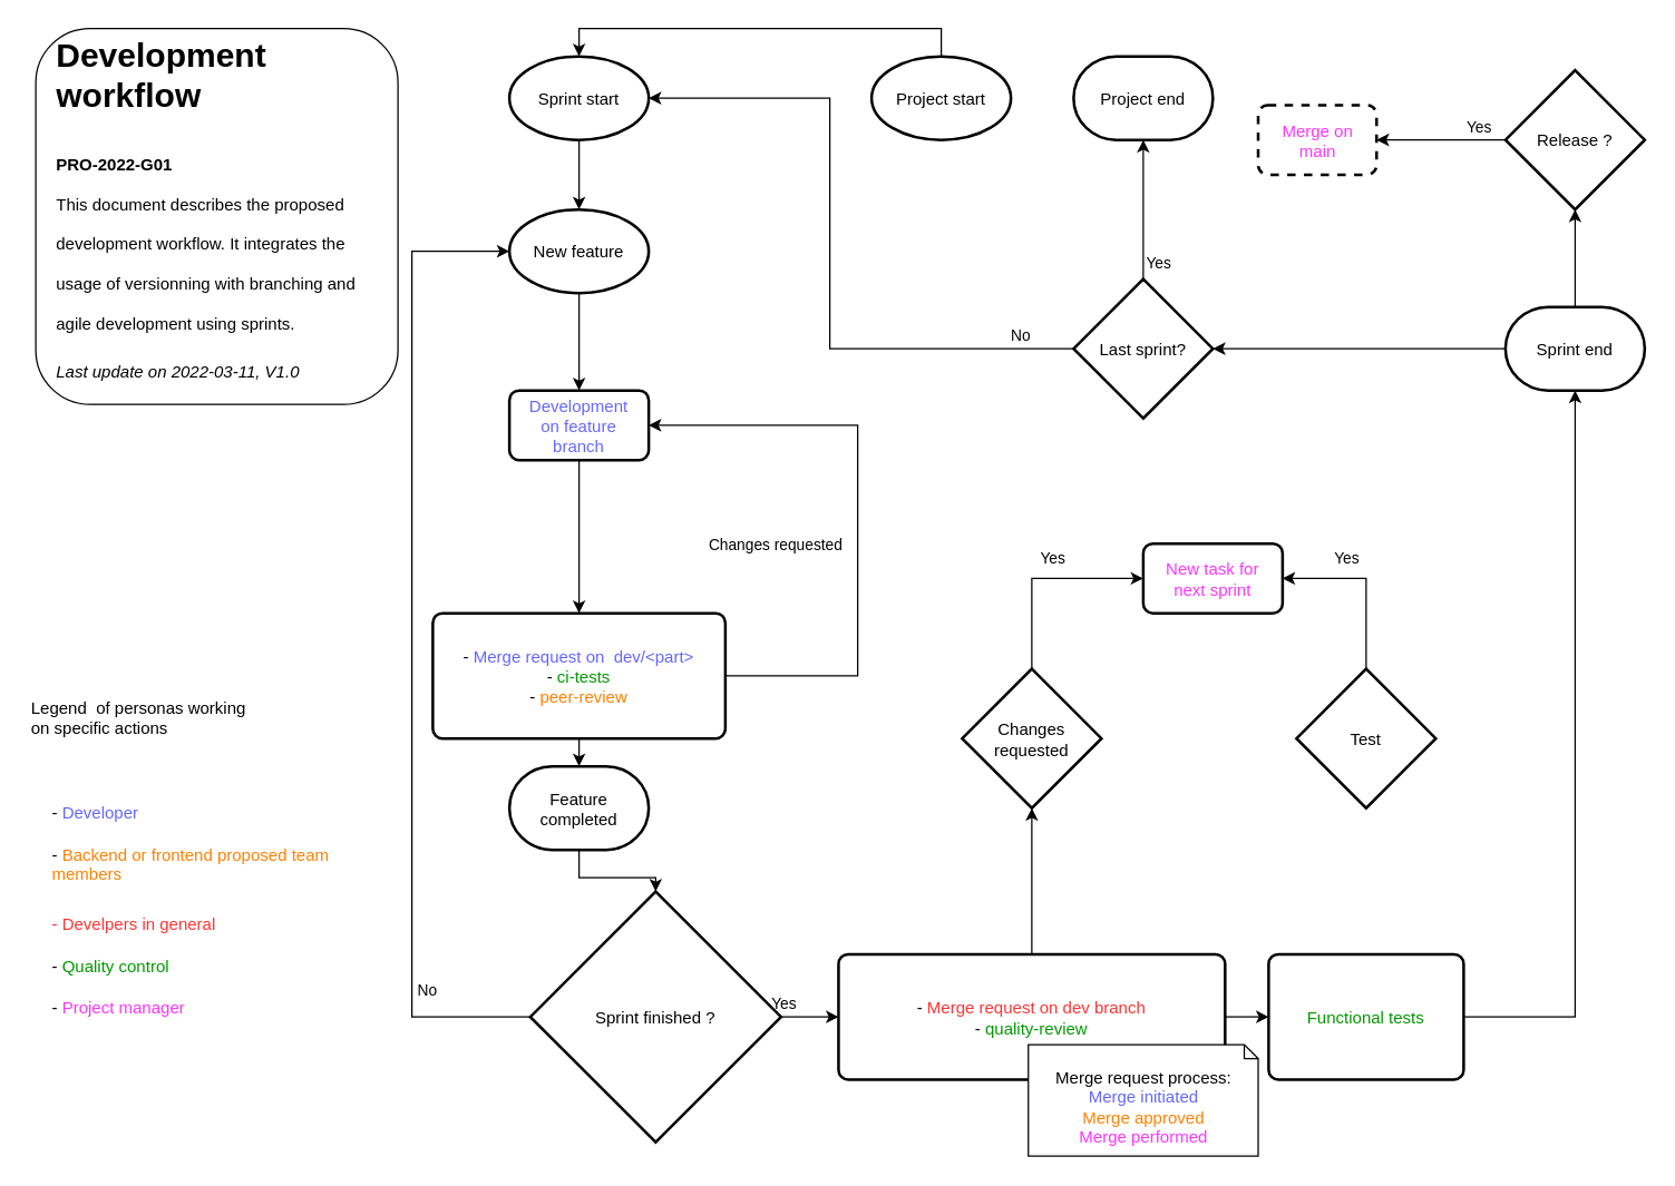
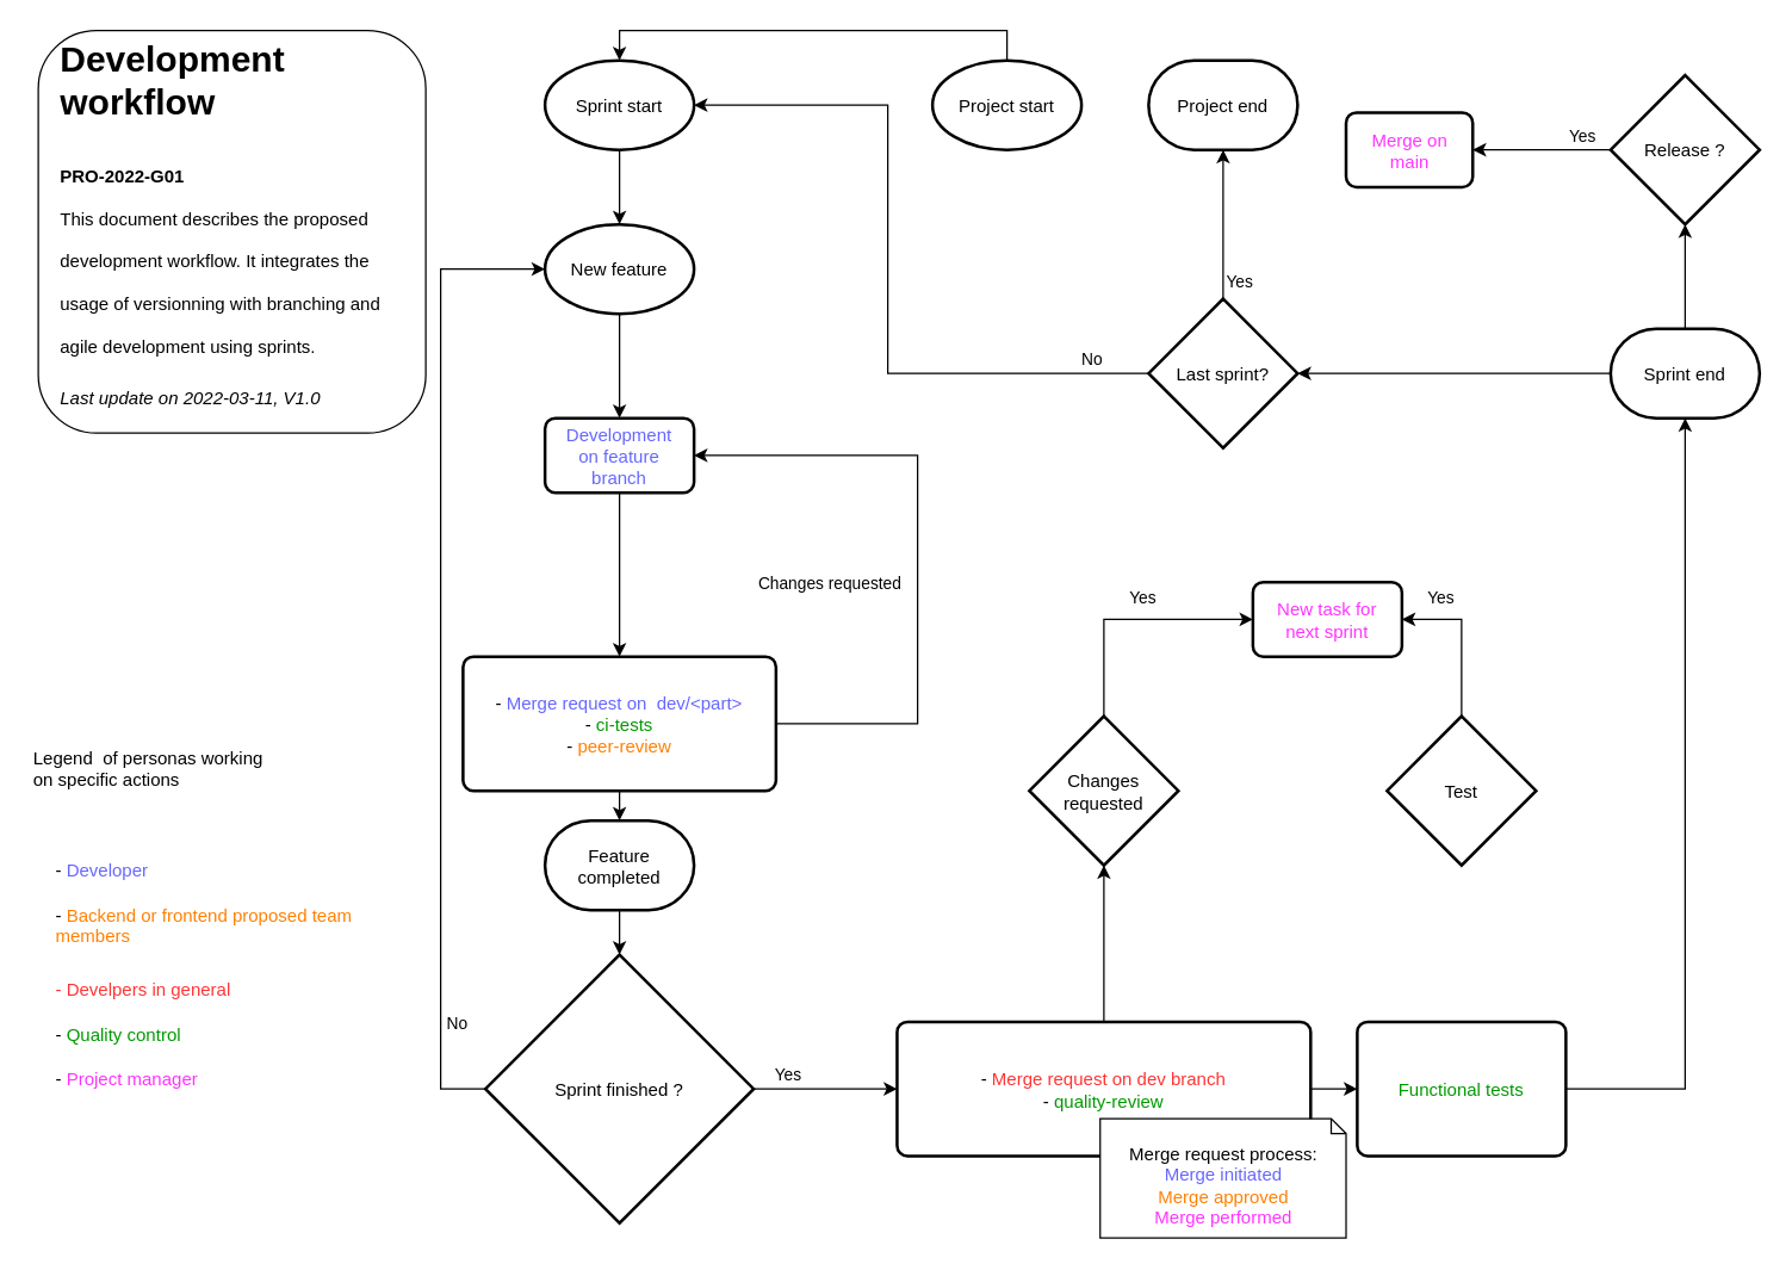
- <mxCell id="53" value="&lt;font color=&quot;#ff33ff&quot;&gt;Merge on main&lt;/font&gt;" style="rounded=1;whiteSpace=wrap;html=1;absoluteArcSize=1;arcSize=14;strokeWidth=2;spacingLeft=10;spacingBottom=-1;spacingRight=10;dashed=1;" vertex="1" parent="1"><mxGeometry x="902.5" y="75" width="85" height="50" as="geometry" /></mxCell>
+ <mxCell id="53" value="&lt;font color=&quot;#ff33ff&quot;&gt;Merge on main&lt;/font&gt;" style="rounded=1;whiteSpace=wrap;html=1;absoluteArcSize=1;arcSize=14;strokeWidth=2;spacingLeft=10;spacingBottom=-1;spacingRight=10;" vertex="1" parent="1"><mxGeometry x="902.5" y="75" width="85" height="50" as="geometry" /></mxCell>
- <mxCell id="30" value="&lt;font color=&quot;#ff33ff&quot;&gt;New task for next sprint&lt;/font&gt;" style="rounded=1;whiteSpace=wrap;html=1;absoluteArcSize=1;arcSize=14;strokeWidth=2;spacingLeft=10;spacingBottom=-1;spacingRight=10;" vertex="1" parent="1"><mxGeometry x="820" y="390" width="100" height="50" as="geometry" /></mxCell>
+ <mxCell id="30" value="&lt;font color=&quot;#ff33ff&quot;&gt;New task for next sprint&lt;/font&gt;" style="rounded=1;whiteSpace=wrap;html=1;absoluteArcSize=1;arcSize=14;strokeWidth=2;spacingLeft=10;spacingBottom=-1;spacingRight=10;" vertex="1" parent="1"><mxGeometry x="840" y="390" width="100" height="50" as="geometry" /></mxCell>
- <mxCell id="8" value="Sprint finished ?" style="strokeWidth=2;html=1;shape=mxgraph.flowchart.decision;whiteSpace=wrap;spacingLeft=10;spacingBottom=-1;spacingRight=10;" vertex="1" parent="1"><mxGeometry x="380" y="640" width="180" height="180" as="geometry" /></mxCell>
+ <mxCell id="8" value="Sprint finished ?" style="strokeWidth=2;html=1;shape=mxgraph.flowchart.decision;whiteSpace=wrap;spacingLeft=10;spacingBottom=-1;spacingRight=10;" vertex="1" parent="1"><mxGeometry x="325" y="640" width="180" height="180" as="geometry" /></mxCell>
